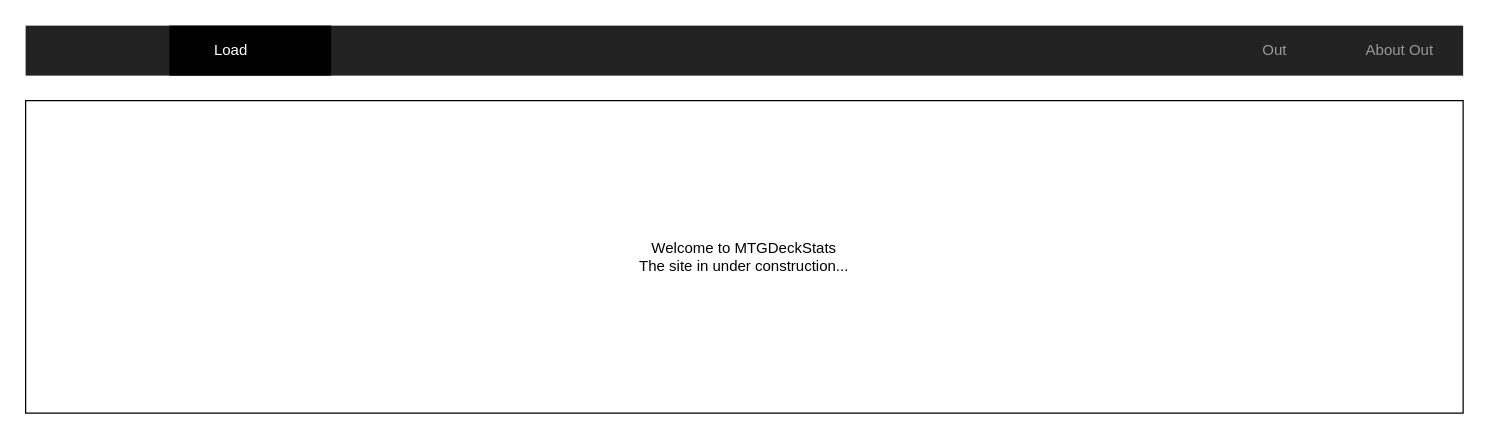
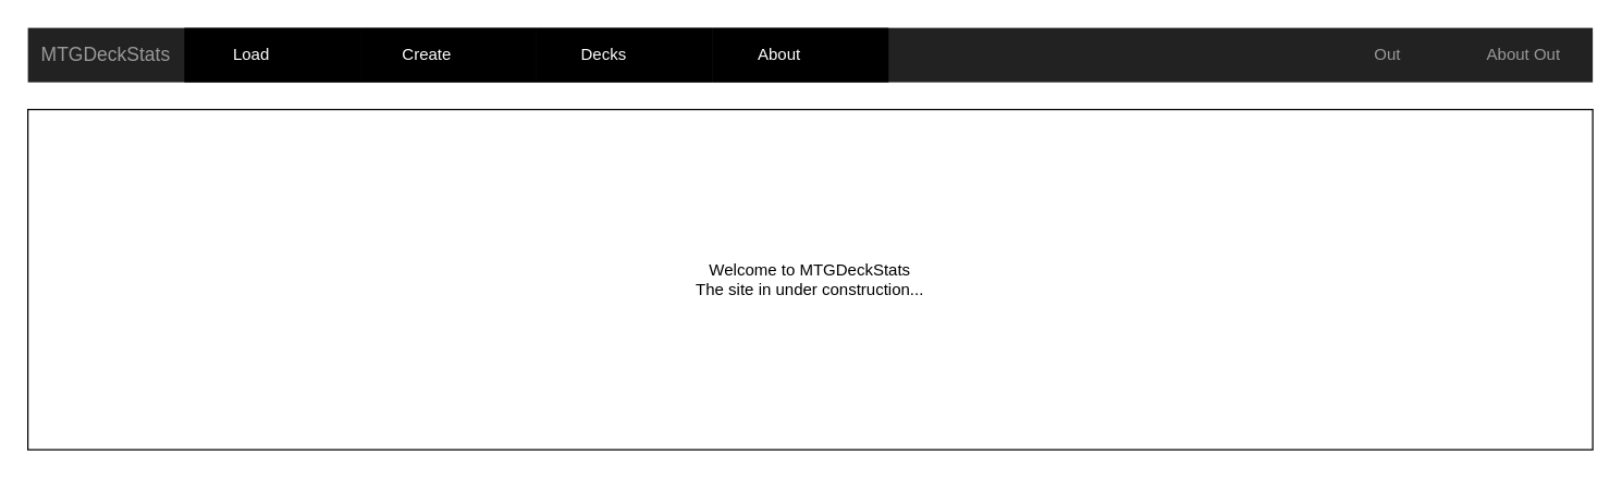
+ <mxCell id="4" value="MTGDeckStats" style="html=1;shadow=0;dashed=0;fillColor=none;strokeColor=none;shape=mxgraph.bootstrap.rect;fontColor=#999999;fontSize=14;whiteSpace=wrap;" parent="3" vertex="1"><mxGeometry width="115" height="40" as="geometry" /></mxCell>
+ <mxCell id="8" value="Create" style="html=1;shadow=0;dashed=0;shape=mxgraph.bootstrap.rect;fillColor=#000000;strokeColor=none;fontColor=#ffffff;spacingRight=30;whiteSpace=wrap;" parent="3" vertex="1"><mxGeometry x="244.38" width="129.375" height="40" as="geometry" /></mxCell>
+ <mxCell id="10" value="Decks" style="html=1;shadow=0;dashed=0;shape=mxgraph.bootstrap.rect;fillColor=#000000;strokeColor=none;fontColor=#ffffff;spacingRight=30;whiteSpace=wrap;" parent="3" vertex="1"><mxGeometry x="373.76" width="129.375" height="40" as="geometry" /></mxCell>
+ <mxCell id="9" value="About" style="html=1;shadow=0;dashed=0;shape=mxgraph.bootstrap.rect;fillColor=#000000;strokeColor=none;fontColor=#ffffff;spacingRight=30;whiteSpace=wrap;" parent="3" vertex="1"><mxGeometry x="503.14" width="129.375" height="40" as="geometry" /></mxCell>
